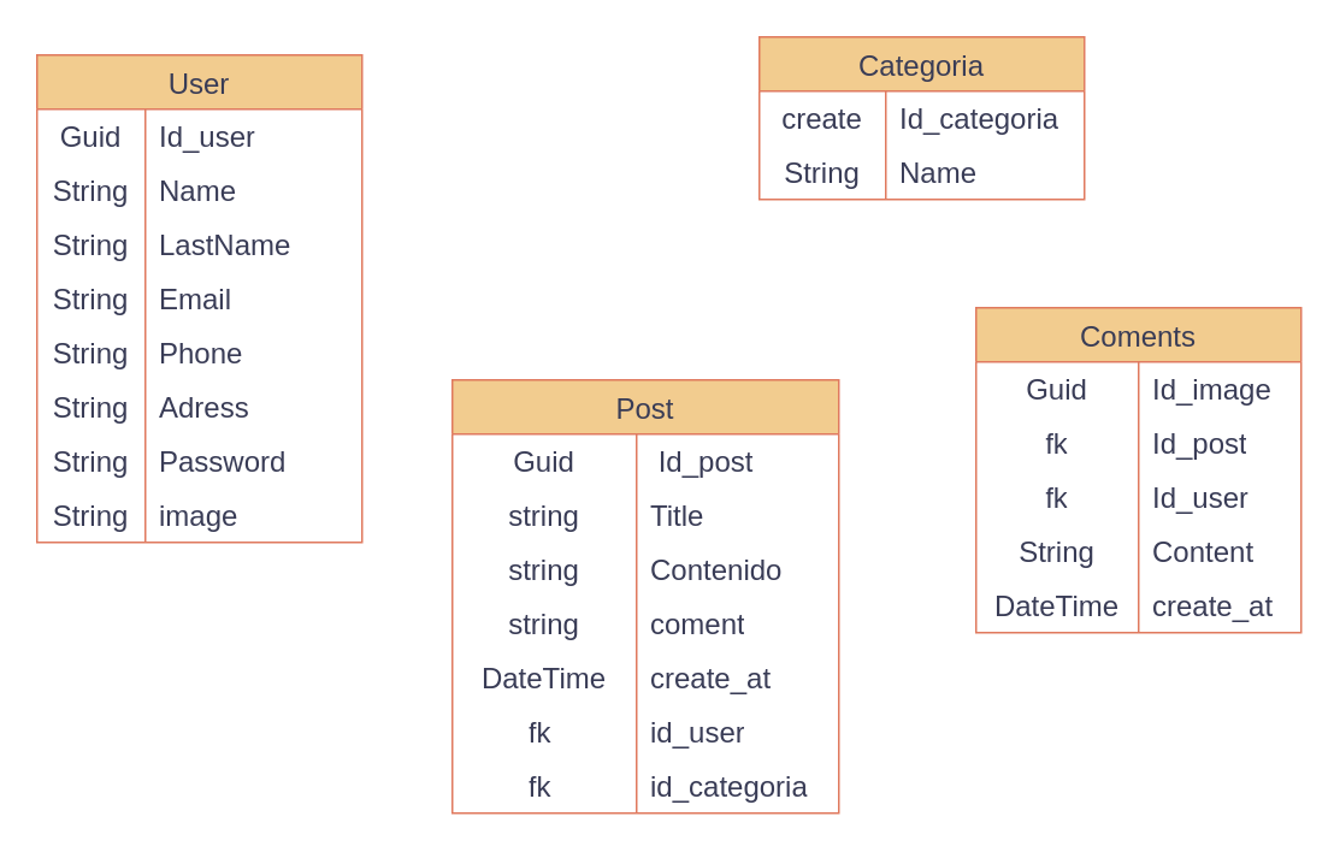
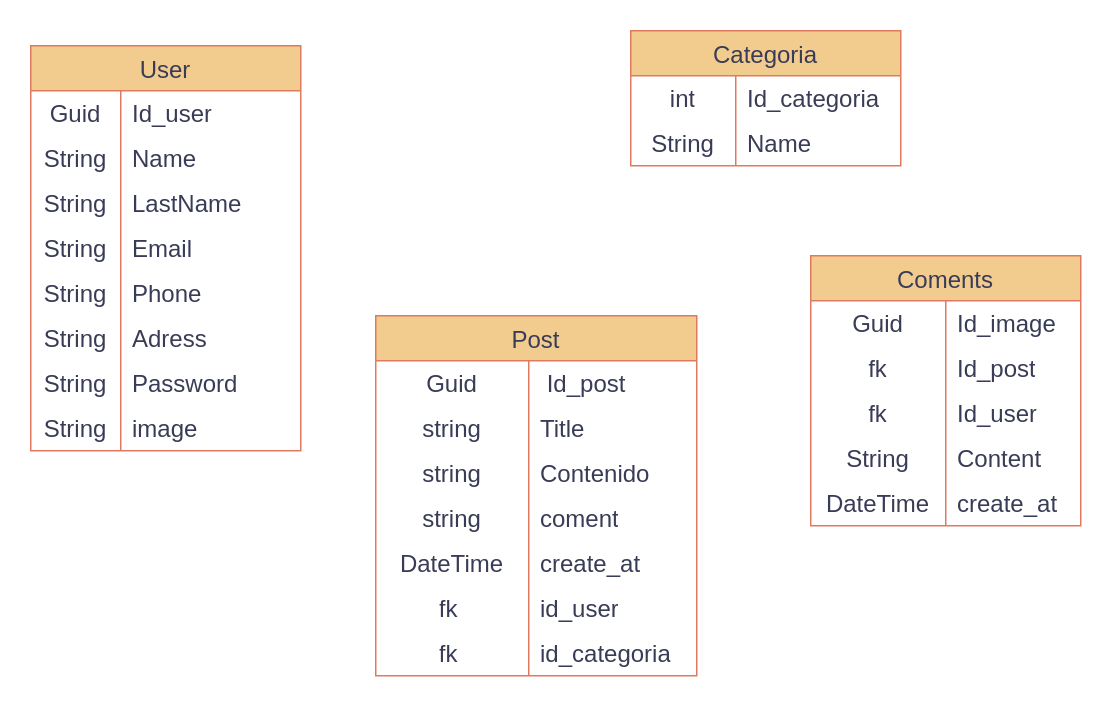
- <mxCell id="51" value="create" style="shape=partialRectangle;html=1;whiteSpace=wrap;connectable=0;fillColor=none;top=0;left=0;bottom=0;right=0;overflow=hidden;pointerEvents=1;fontSize=16;labelBackgroundColor=none;strokeColor=#E07A5F;fontColor=#393C56;" vertex="1" parent="50"><mxGeometry width="70" height="30" as="geometry"><mxRectangle width="70" height="30" as="alternateBounds" /></mxGeometry></mxCell>
+ <mxCell id="51" value="int" style="shape=partialRectangle;html=1;whiteSpace=wrap;connectable=0;fillColor=none;top=0;left=0;bottom=0;right=0;overflow=hidden;pointerEvents=1;fontSize=16;labelBackgroundColor=none;strokeColor=#E07A5F;fontColor=#393C56;" vertex="1" parent="50"><mxGeometry width="70" height="30" as="geometry"><mxRectangle width="70" height="30" as="alternateBounds" /></mxGeometry></mxCell>
